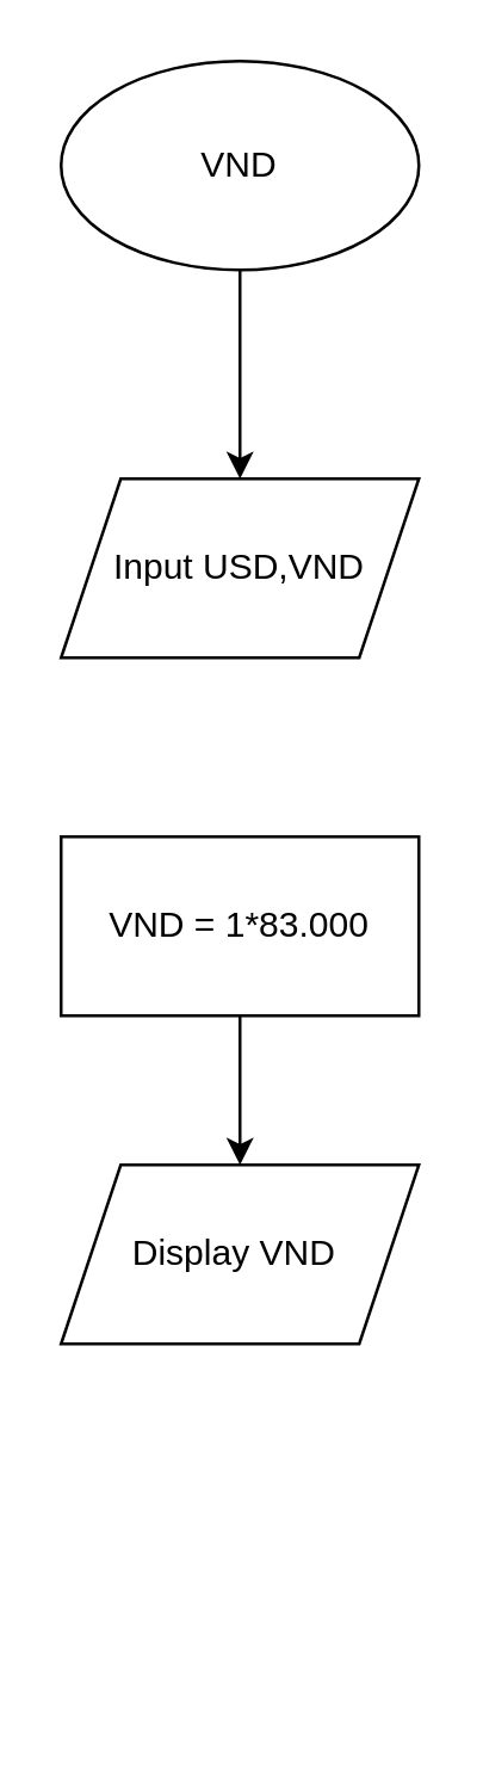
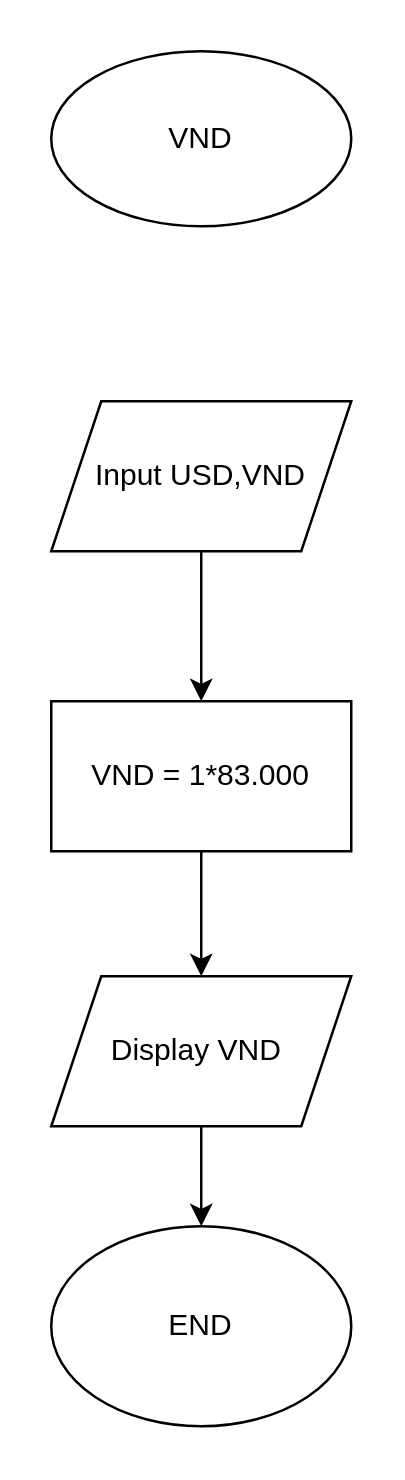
- <mxCell id="2" style="edgeStyle=orthogonalEdgeStyle;rounded=0;orthogonalLoop=1;jettySize=auto;html=1;exitX=0.5;exitY=1;exitDx=0;exitDy=0;" edge="1" parent="1" source="3" target="5"><mxGeometry relative="1" as="geometry" /></mxCell>
+ <mxCell id="4" style="edgeStyle=orthogonalEdgeStyle;rounded=0;orthogonalLoop=1;jettySize=auto;html=1;exitX=0.5;exitY=1;exitDx=0;exitDy=0;entryX=0.5;entryY=0;entryDx=0;entryDy=0;" edge="1" parent="1" source="5" target="7"><mxGeometry relative="1" as="geometry" /></mxCell>
+ <mxCell id="8" style="edgeStyle=orthogonalEdgeStyle;rounded=0;orthogonalLoop=1;jettySize=auto;html=1;entryX=0.5;entryY=0;entryDx=0;entryDy=0;" edge="1" parent="1" source="9" target="10"><mxGeometry relative="1" as="geometry" /></mxCell>
+ <mxCell id="10" value="END" style="ellipse;whiteSpace=wrap;html=1;" vertex="1" parent="1"><mxGeometry x="20" y="490" width="120" height="80" as="geometry" /></mxCell>
